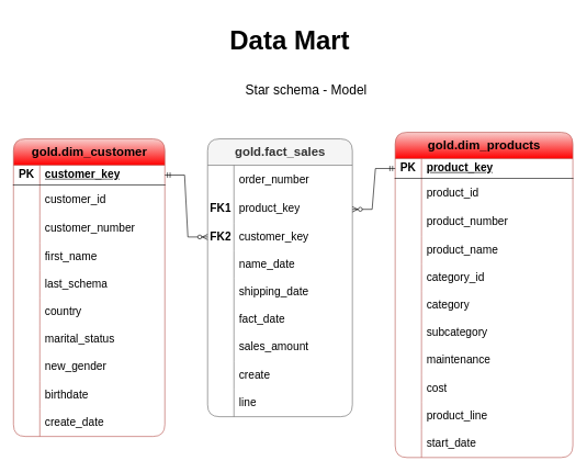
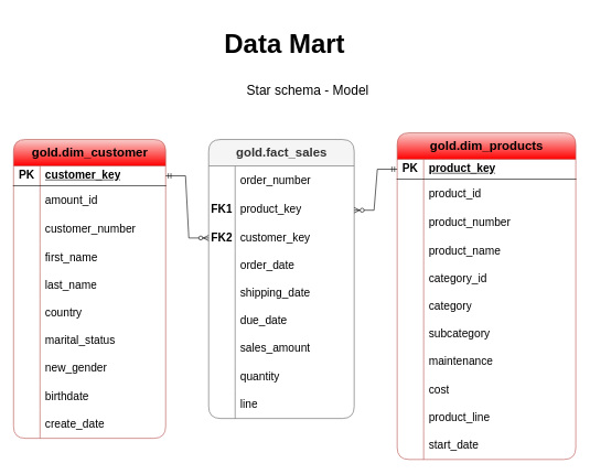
- <mxCell id="97" value="&lt;b&gt;&lt;font style=&quot;font-size: 40px;&quot;&gt;Data Mart&lt;/font&gt;&lt;/b&gt;" style="text;html=1;align=center;verticalAlign=middle;whiteSpace=wrap;rounded=0;labelBackgroundColor=default;" parent="1" vertex="1"><mxGeometry x="345" y="20" width="190" height="80" as="geometry" /></mxCell>
+ <mxCell id="97" value="&lt;b&gt;&lt;font style=&quot;font-size: 40px;&quot;&gt;Data Mart&lt;/font&gt;&lt;/b&gt;" style="text;html=1;align=center;verticalAlign=middle;whiteSpace=wrap;rounded=0;labelBackgroundColor=default;" parent="1" vertex="1"><mxGeometry x="335" y="25" width="190" height="80" as="geometry" /></mxCell>
- <mxCell id="8" value="customer_id" style="shape=partialRectangle;connectable=0;fillColor=none;top=0;left=0;bottom=0;right=0;align=left;spacingLeft=6;overflow=hidden;whiteSpace=wrap;html=1;fontSize=17;" parent="6" vertex="1"><mxGeometry x="40" width="190" height="46" as="geometry"><mxRectangle width="190" height="46" as="alternateBounds" /></mxGeometry></mxCell>
+ <mxCell id="8" value="amount_id" style="shape=partialRectangle;connectable=0;fillColor=none;top=0;left=0;bottom=0;right=0;align=left;spacingLeft=6;overflow=hidden;whiteSpace=wrap;html=1;fontSize=17;" parent="6" vertex="1"><mxGeometry x="40" width="190" height="46" as="geometry"><mxRectangle width="190" height="46" as="alternateBounds" /></mxGeometry></mxCell>
- <mxCell id="79" value="name_date" style="shape=partialRectangle;connectable=0;fillColor=none;top=0;left=0;bottom=0;right=0;align=left;spacingLeft=6;overflow=hidden;whiteSpace=wrap;html=1;fontSize=17;" parent="77" vertex="1"><mxGeometry x="40" width="180" height="42" as="geometry"><mxRectangle width="180" height="42" as="alternateBounds" /></mxGeometry></mxCell>
+ <mxCell id="79" value="order_date" style="shape=partialRectangle;connectable=0;fillColor=none;top=0;left=0;bottom=0;right=0;align=left;spacingLeft=6;overflow=hidden;whiteSpace=wrap;html=1;fontSize=17;" parent="77" vertex="1"><mxGeometry x="40" width="180" height="42" as="geometry"><mxRectangle width="180" height="42" as="alternateBounds" /></mxGeometry></mxCell>
- <mxCell id="17" value="last_schema" style="shape=partialRectangle;connectable=0;fillColor=none;top=0;left=0;bottom=0;right=0;align=left;spacingLeft=6;overflow=hidden;whiteSpace=wrap;html=1;fontSize=17;" parent="15" vertex="1"><mxGeometry x="40" width="190" height="42" as="geometry"><mxRectangle width="190" height="42" as="alternateBounds" /></mxGeometry></mxCell>
+ <mxCell id="17" value="last_name" style="shape=partialRectangle;connectable=0;fillColor=none;top=0;left=0;bottom=0;right=0;align=left;spacingLeft=6;overflow=hidden;whiteSpace=wrap;html=1;fontSize=17;" parent="15" vertex="1"><mxGeometry x="40" width="190" height="42" as="geometry"><mxRectangle width="190" height="42" as="alternateBounds" /></mxGeometry></mxCell>
- <mxCell id="85" value="fact_date" style="shape=partialRectangle;connectable=0;fillColor=none;top=0;left=0;bottom=0;right=0;align=left;spacingLeft=6;overflow=hidden;whiteSpace=wrap;html=1;fontSize=17;" parent="83" vertex="1"><mxGeometry x="40" width="180" height="42" as="geometry"><mxRectangle width="180" height="42" as="alternateBounds" /></mxGeometry></mxCell>
+ <mxCell id="85" value="due_date" style="shape=partialRectangle;connectable=0;fillColor=none;top=0;left=0;bottom=0;right=0;align=left;spacingLeft=6;overflow=hidden;whiteSpace=wrap;html=1;fontSize=17;" parent="83" vertex="1"><mxGeometry x="40" width="180" height="42" as="geometry"><mxRectangle width="180" height="42" as="alternateBounds" /></mxGeometry></mxCell>
- <mxCell id="91" value="create" style="shape=partialRectangle;connectable=0;fillColor=none;top=0;left=0;bottom=0;right=0;align=left;spacingLeft=6;overflow=hidden;whiteSpace=wrap;html=1;fontSize=17;" parent="89" vertex="1"><mxGeometry x="40" width="180" height="42" as="geometry"><mxRectangle width="180" height="42" as="alternateBounds" /></mxGeometry></mxCell>
+ <mxCell id="91" value="quantity" style="shape=partialRectangle;connectable=0;fillColor=none;top=0;left=0;bottom=0;right=0;align=left;spacingLeft=6;overflow=hidden;whiteSpace=wrap;html=1;fontSize=17;" parent="89" vertex="1"><mxGeometry x="40" width="180" height="42" as="geometry"><mxRectangle width="180" height="42" as="alternateBounds" /></mxGeometry></mxCell>
